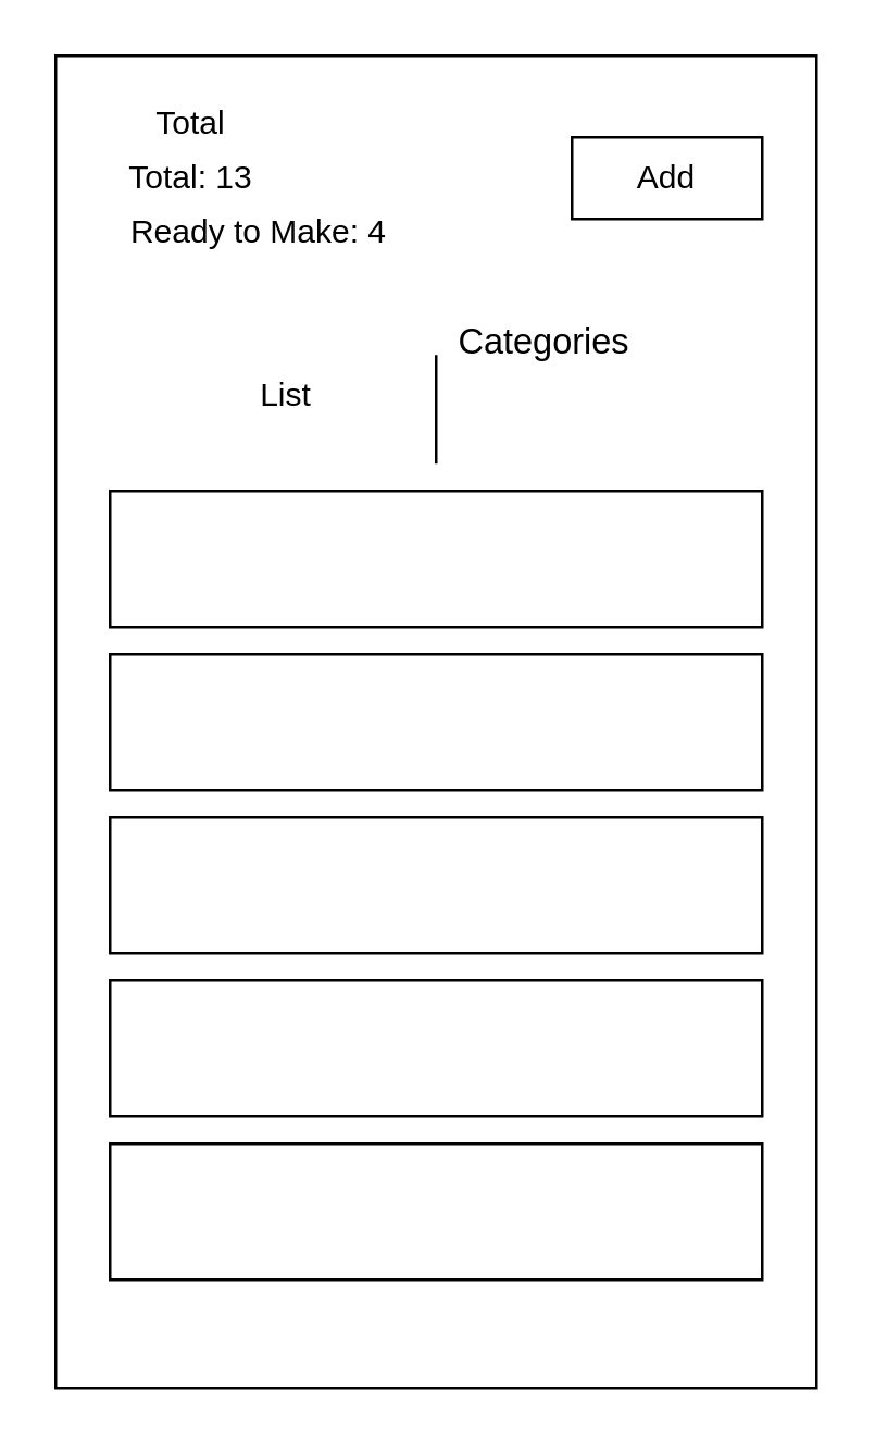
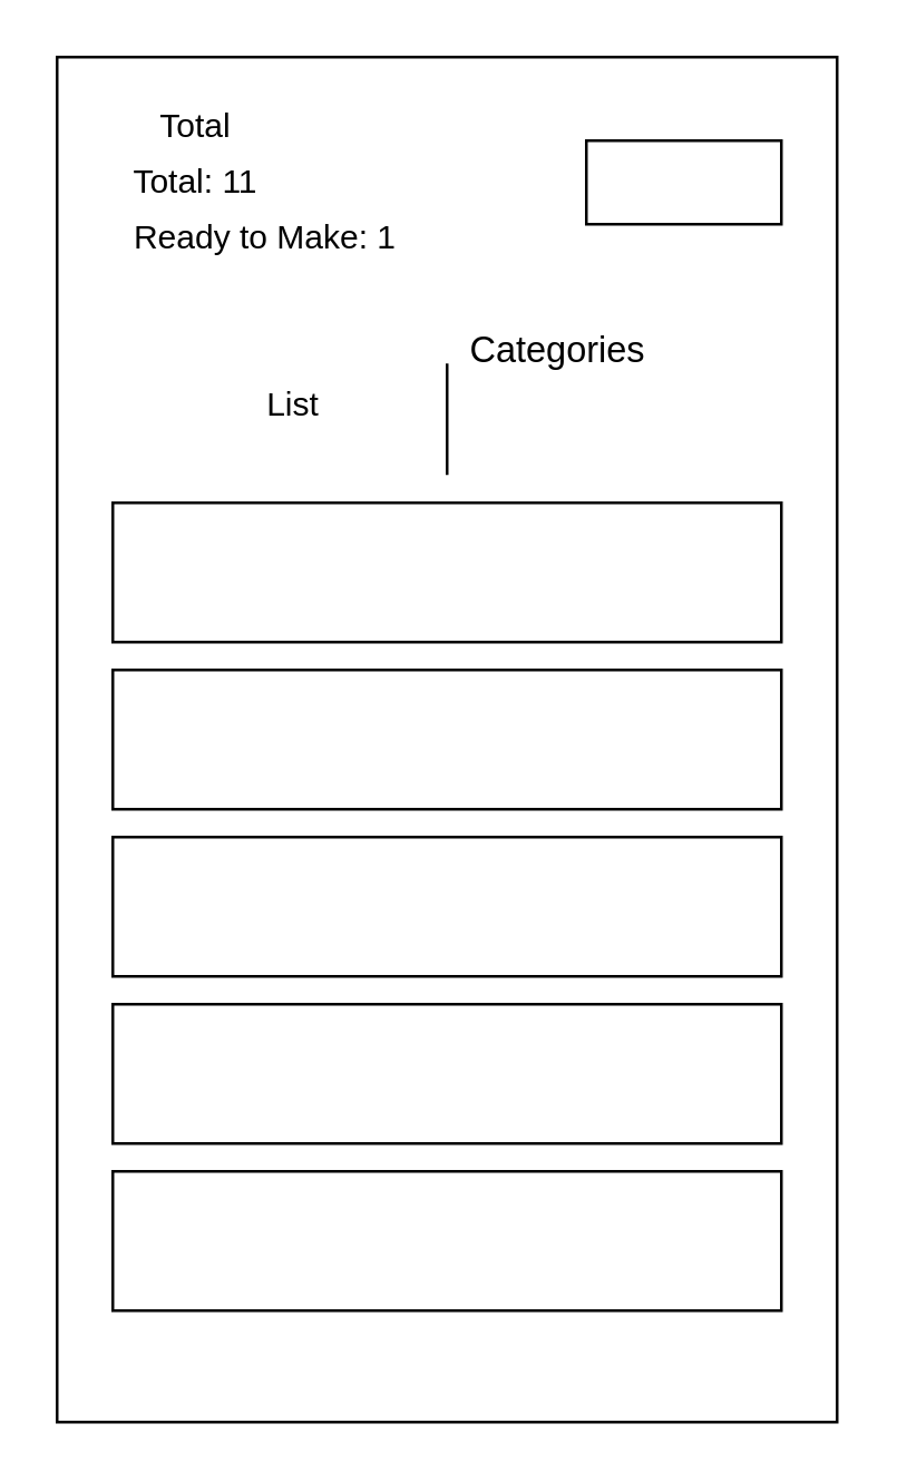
- <mxCell id="4" value="Total: 13" style="text;strokeColor=none;align=center;fillColor=none;html=1;verticalAlign=middle;whiteSpace=wrap;rounded=0;" parent="1" vertex="1"><mxGeometry x="40" y="50" width="60" height="30" as="geometry" /></mxCell>
+ <mxCell id="4" value="Total: 11" style="text;strokeColor=none;align=center;fillColor=none;html=1;verticalAlign=middle;whiteSpace=wrap;rounded=0;" parent="1" vertex="1"><mxGeometry x="40" y="50" width="60" height="30" as="geometry" /></mxCell>
- <mxCell id="16" value="Add" style="text;strokeColor=none;align=center;fillColor=none;html=1;verticalAlign=middle;whiteSpace=wrap;rounded=0;" vertex="1" parent="14"><mxGeometry x="5" width="60" height="30" as="geometry" /></mxCell>
- <mxCell id="5" value="Ready to Make: 4" style="text;strokeColor=none;align=center;fillColor=none;html=1;verticalAlign=middle;whiteSpace=wrap;rounded=0;" parent="1" vertex="1"><mxGeometry x="30" y="70" width="130" height="30" as="geometry" /></mxCell>
+ <mxCell id="5" value="Ready to Make: 1" style="text;strokeColor=none;align=center;fillColor=none;html=1;verticalAlign=middle;whiteSpace=wrap;rounded=0;" parent="1" vertex="1"><mxGeometry x="30" y="70" width="130" height="30" as="geometry" /></mxCell>
